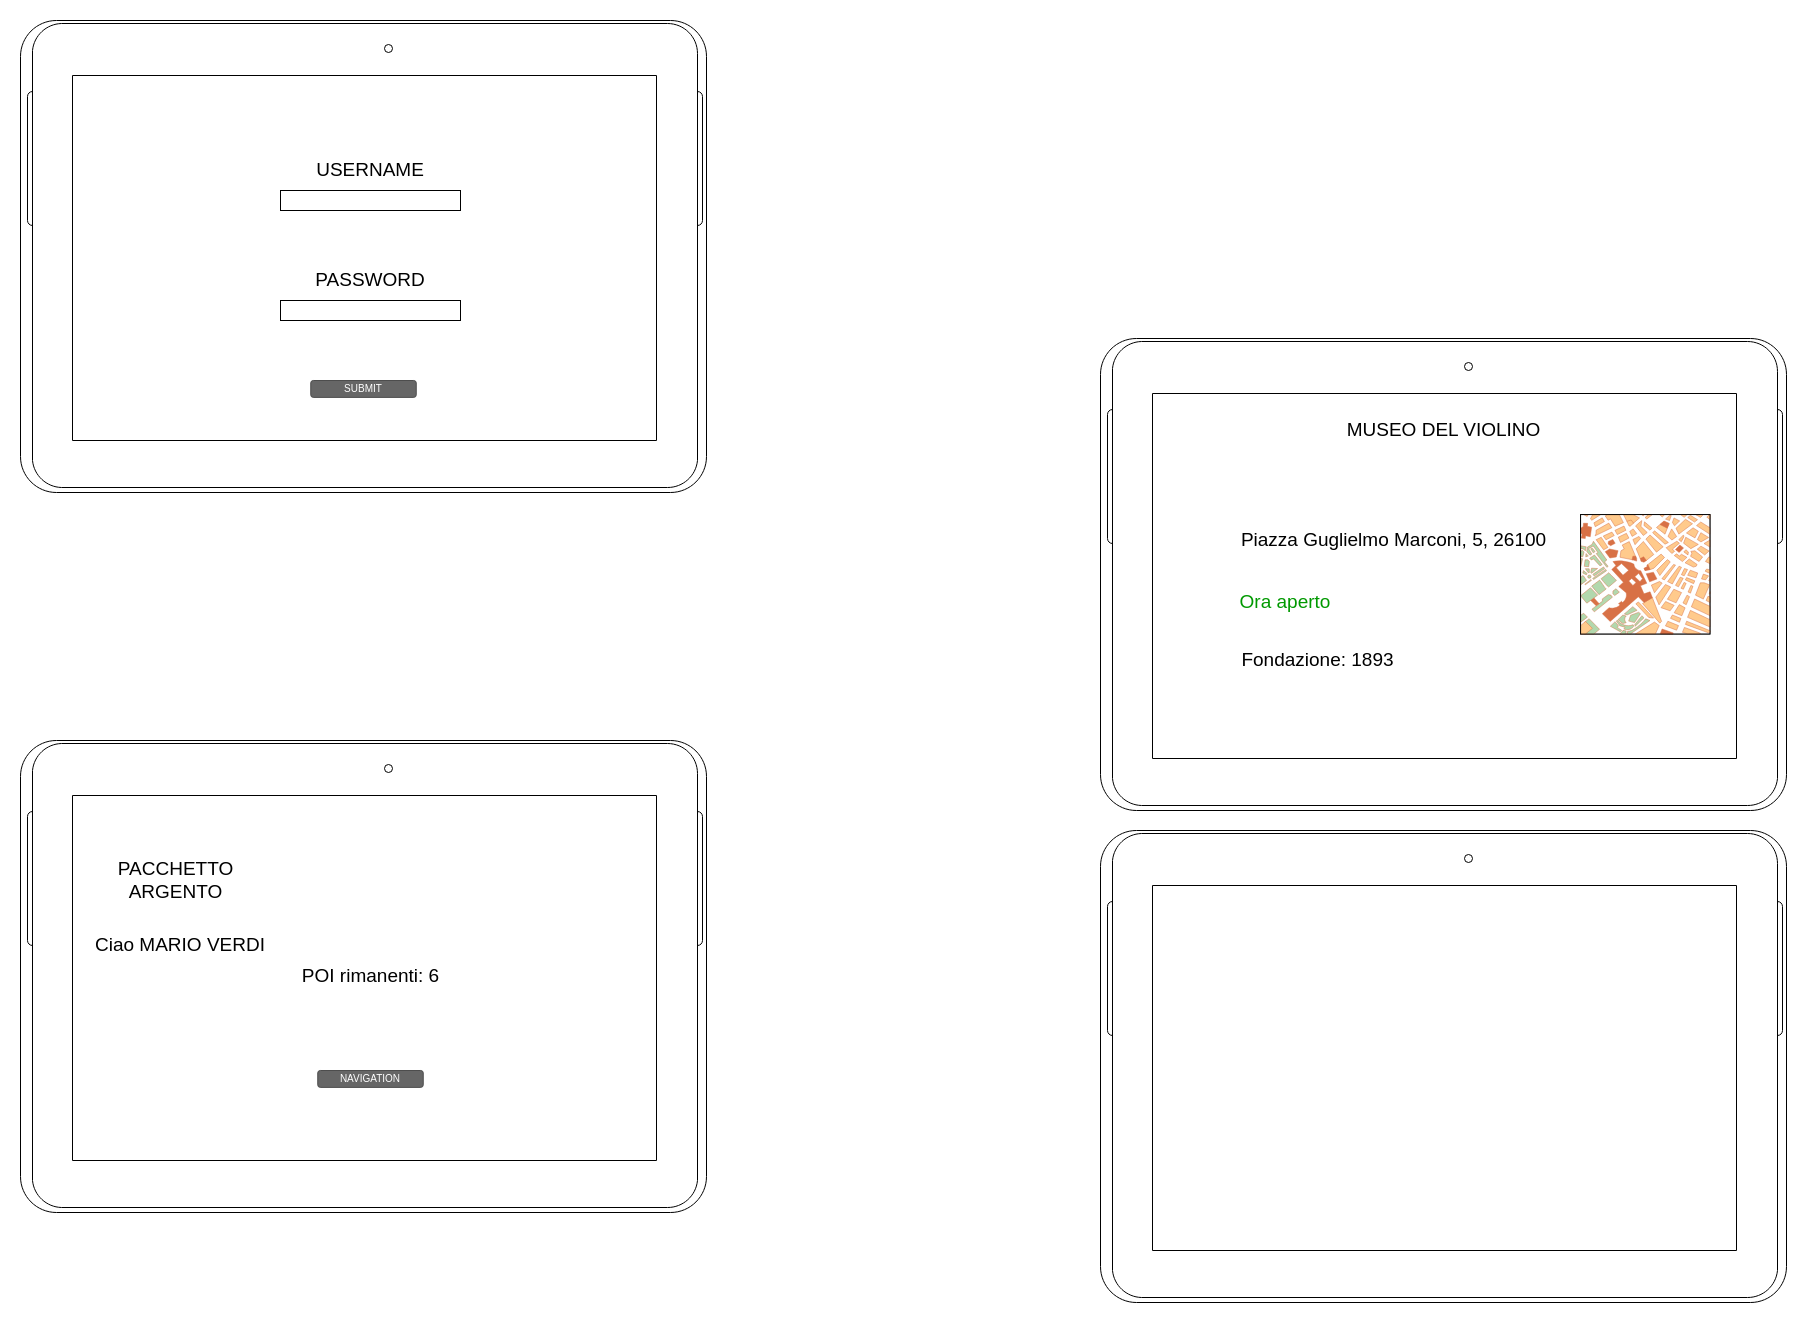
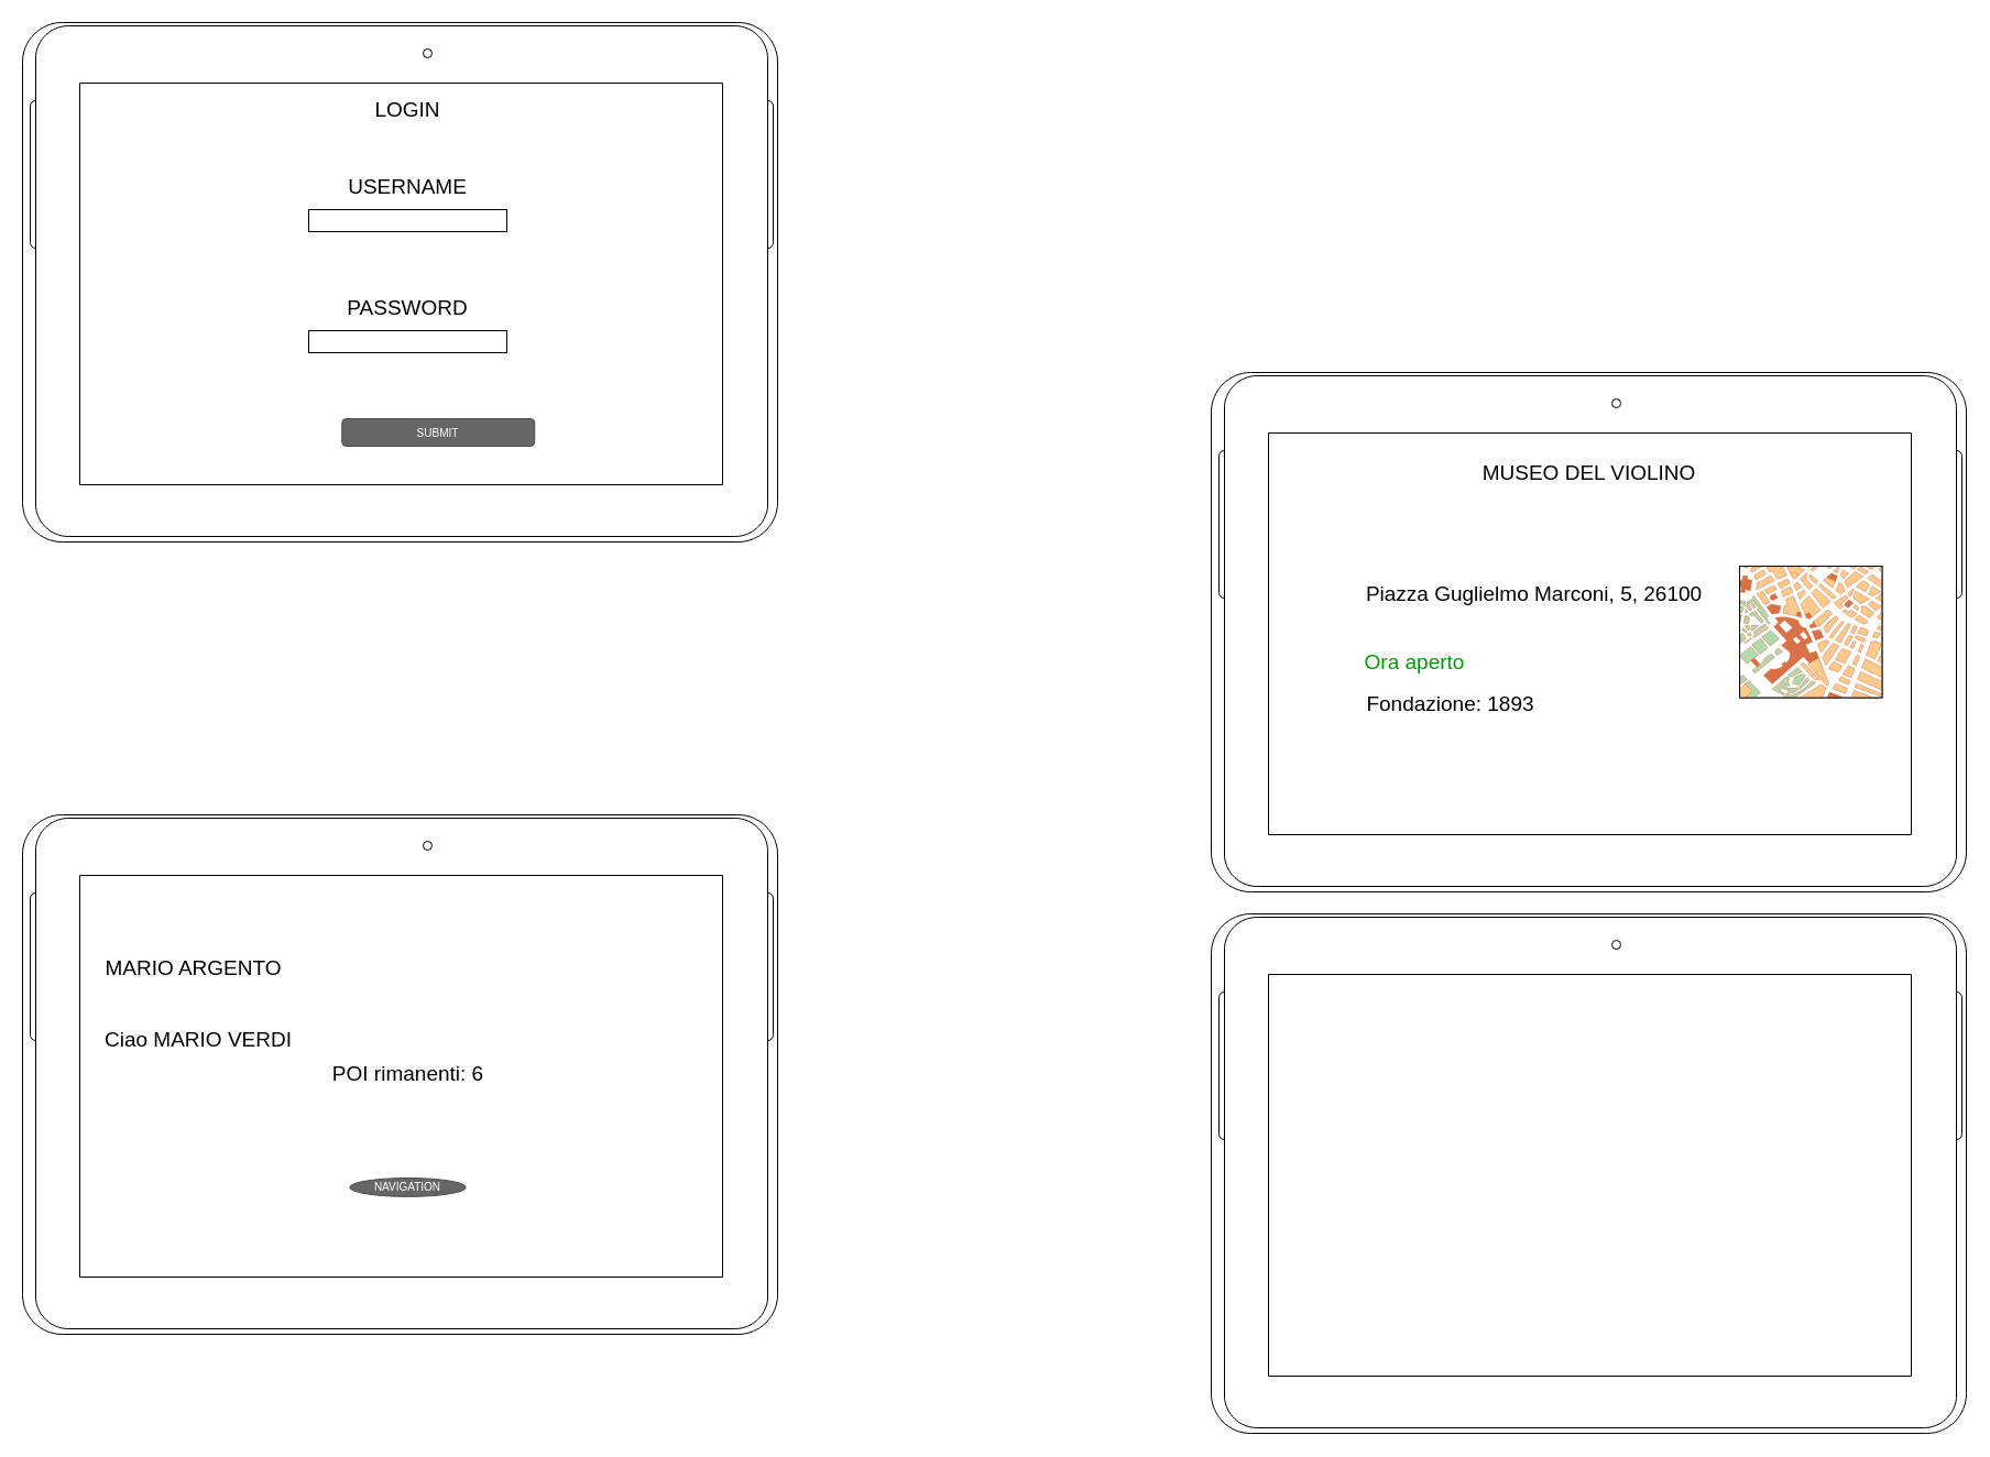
+ <mxCell id="7" value="&lt;font style=&quot;vertical-align: inherit&quot;&gt;&lt;font style=&quot;vertical-align: inherit&quot;&gt;LOGIN&lt;/font&gt;&lt;/font&gt;" style="text;html=1;strokeColor=none;fillColor=none;align=center;verticalAlign=middle;whiteSpace=wrap;rounded=0;fontSize=19;" vertex="1" parent="1"><mxGeometry x="350" y="90" width="40" height="20" as="geometry" /></mxCell>
- <mxCell id="8" value="&lt;font style=&quot;vertical-align: inherit&quot;&gt;&lt;font style=&quot;vertical-align: inherit&quot;&gt;SUBMIT&lt;/font&gt;&lt;/font&gt;" style="rounded=1;html=1;shadow=0;dashed=0;whiteSpace=wrap;fontSize=10;fillColor=#666666;align=center;strokeColor=#4D4D4D;fontColor=#ffffff;" vertex="1" parent="1"><mxGeometry x="310.25" y="380" width="105.5" height="16.88" as="geometry" /></mxCell>
+ <mxCell id="8" value="&lt;font style=&quot;vertical-align: inherit&quot;&gt;&lt;font style=&quot;vertical-align: inherit&quot;&gt;SUBMIT&lt;/font&gt;&lt;/font&gt;" style="rounded=1;html=1;shadow=0;dashed=0;whiteSpace=wrap;fontSize=10;fillColor=#666666;align=center;strokeColor=#4D4D4D;fontColor=#ffffff;" vertex="1" parent="1"><mxGeometry x="310.25" y="380" width="175" height="25" as="geometry" /></mxCell>
- <mxCell id="20" value="Fondazione: 1893" style="text;html=1;strokeColor=none;fillColor=none;align=center;verticalAlign=middle;whiteSpace=wrap;rounded=0;fontSize=19;" vertex="1" parent="1"><mxGeometry x="1120" y="650" width="394.5" height="20" as="geometry" /></mxCell>
+ <mxCell id="20" value="Fondazione: 1893" style="text;html=1;strokeColor=none;fillColor=none;align=center;verticalAlign=middle;whiteSpace=wrap;rounded=0;fontSize=19;" vertex="1" parent="1"><mxGeometry x="1120" y="630" width="394.5" height="20" as="geometry" /></mxCell>
- <mxCell id="11" value="PACCHETTO ARGENTO" style="text;html=1;strokeColor=none;fillColor=none;align=center;verticalAlign=middle;whiteSpace=wrap;rounded=0;fontSize=19;" vertex="1" parent="1"><mxGeometry x="77.5" y="870" width="195" height="20" as="geometry" /></mxCell>
+ <mxCell id="11" value="MARIO ARGENTO" style="text;html=1;strokeColor=none;fillColor=none;align=center;verticalAlign=middle;whiteSpace=wrap;rounded=0;fontSize=19;" vertex="1" parent="1"><mxGeometry x="77.5" y="870" width="195" height="20" as="geometry" /></mxCell>
- <mxCell id="15" value="NAVIGATION" style="rounded=1;html=1;shadow=0;dashed=0;whiteSpace=wrap;fontSize=10;fillColor=#666666;align=center;strokeColor=#4D4D4D;fontColor=#ffffff;" vertex="1" parent="1"><mxGeometry x="317.25" y="1070" width="105.5" height="16.88" as="geometry" /></mxCell>
+ <mxCell id="15" value="NAVIGATION" style="ellipse;html=1;shadow=0;dashed=0;whiteSpace=wrap;fontSize=10;fillColor=#666666;align=center;strokeColor=#4D4D4D;fontColor=#ffffff;" vertex="1" parent="1"><mxGeometry x="317.25" y="1070" width="105.5" height="16.88" as="geometry" /></mxCell>
